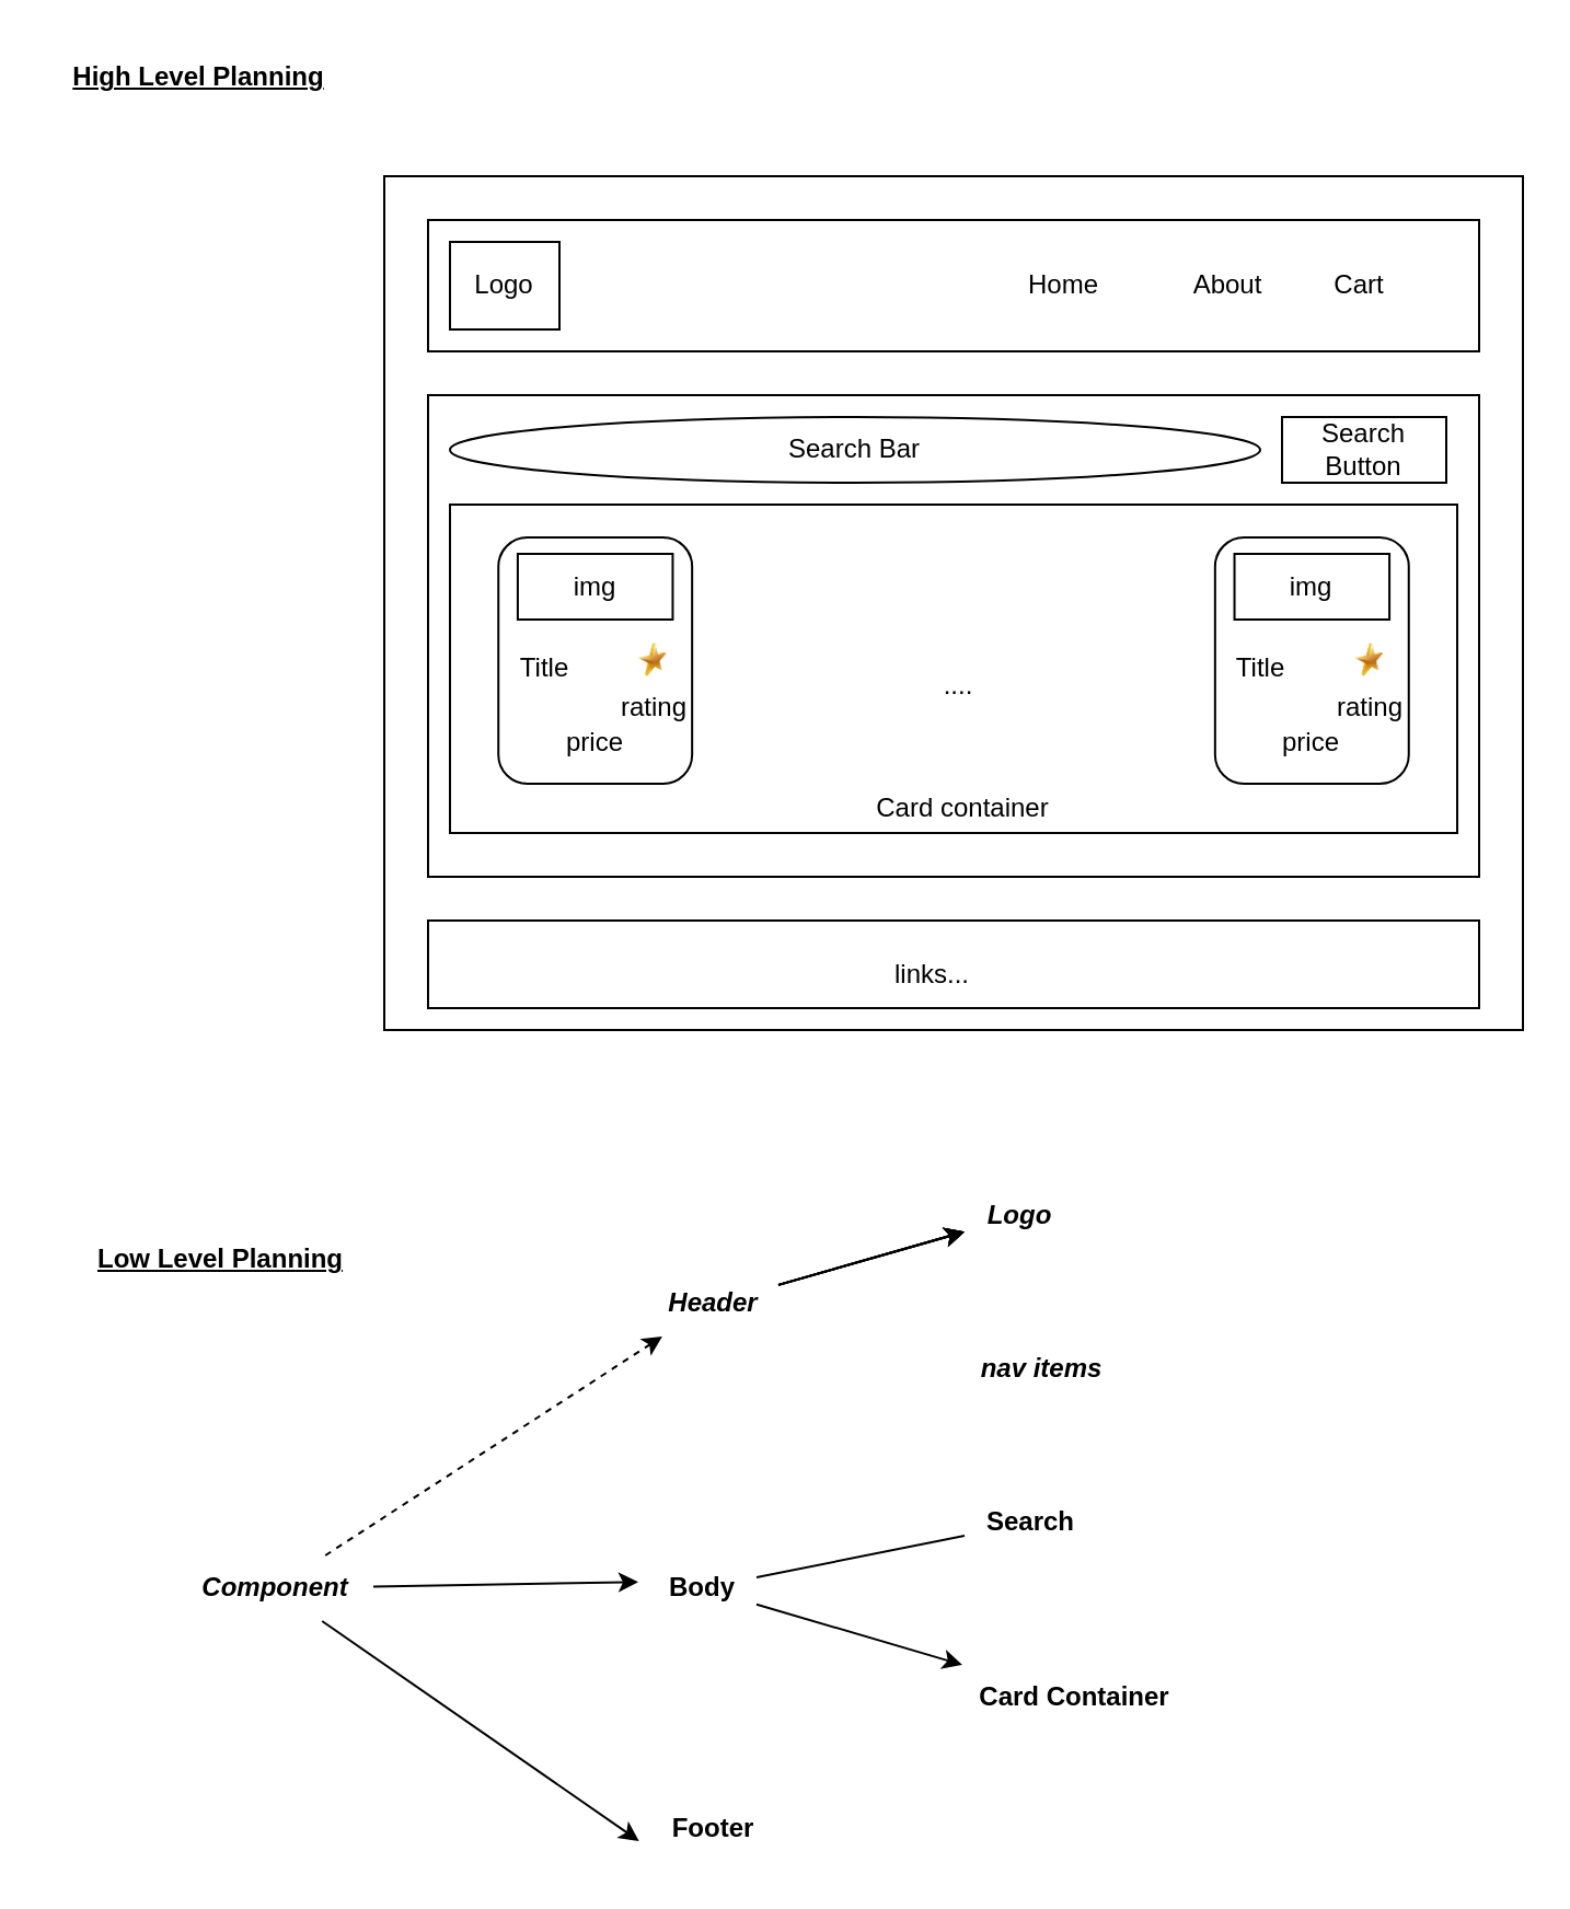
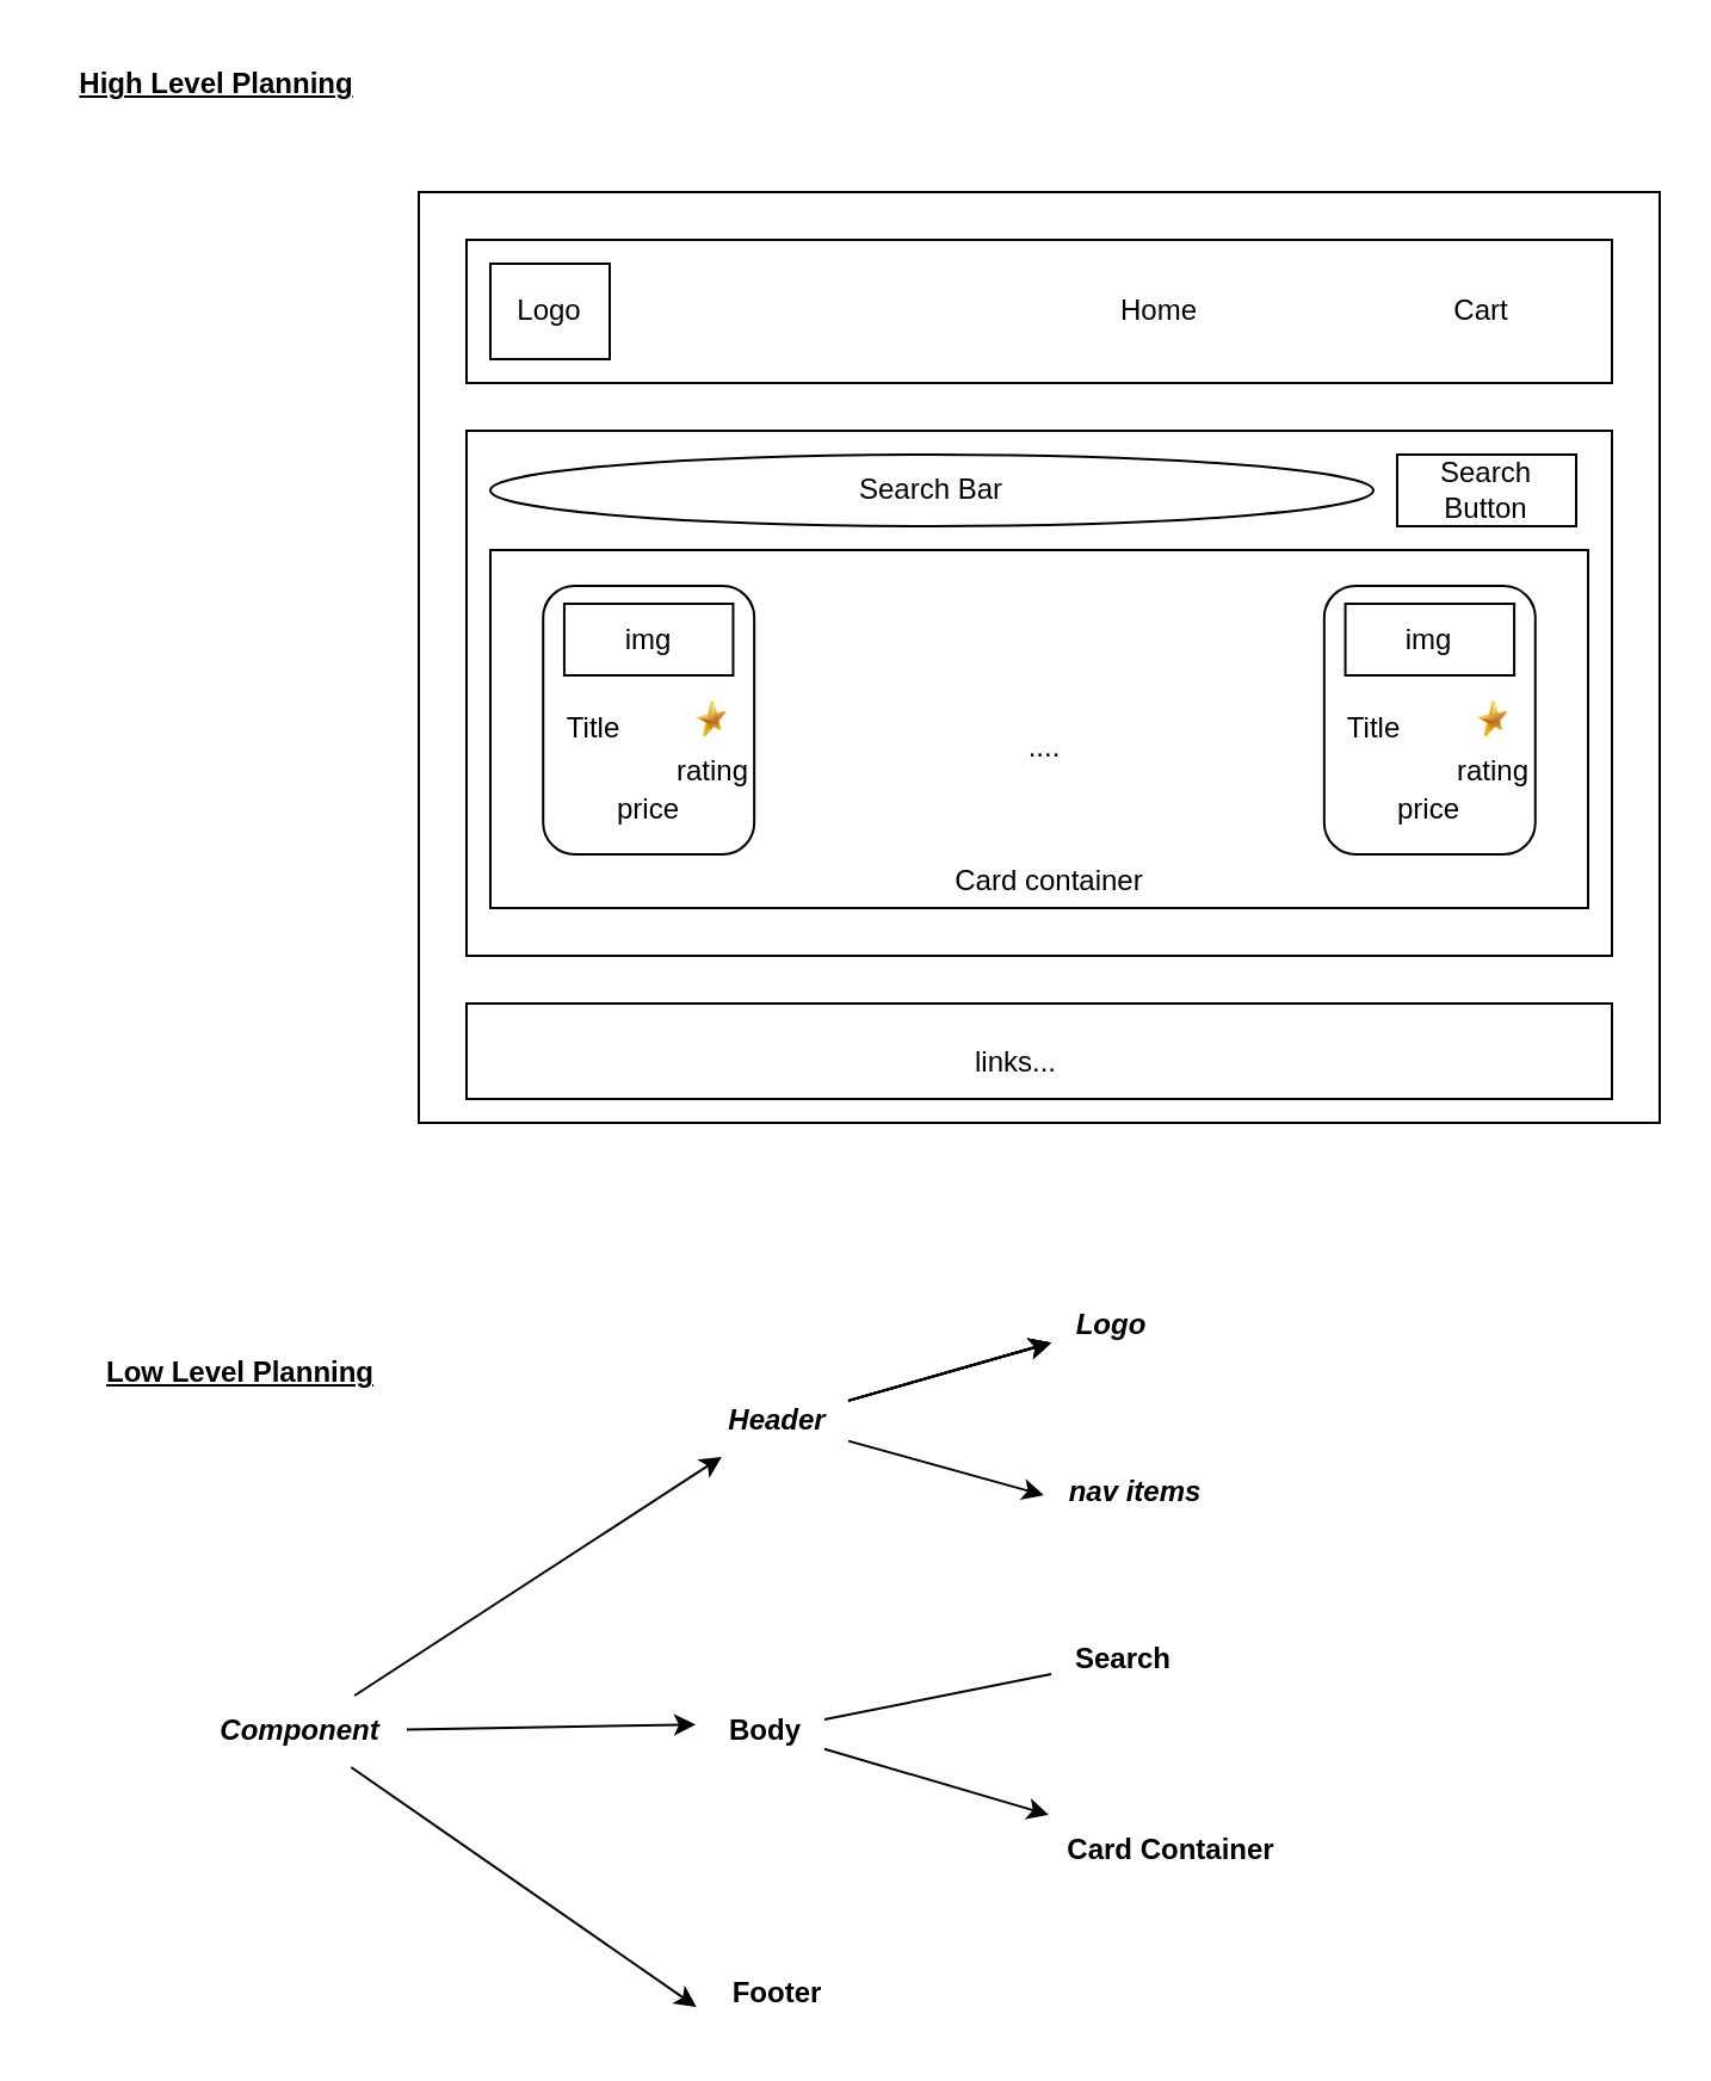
- <mxCell id="7" value="About" style="text;html=1;align=center;verticalAlign=middle;resizable=0;points=[];autosize=1;strokeColor=none;fillColor=none;" vertex="1" parent="2"><mxGeometry x="360" y="35" width="50" height="30" as="geometry" /></mxCell>
+ <mxCell id="40" style="edgeStyle=none;html=1;entryX=0.024;entryY=0.534;entryDx=0;entryDy=0;entryPerimeter=0;" edge="1" parent="1" source="41" target="47"><mxGeometry relative="1" as="geometry" /></mxCell>
- <mxCell id="33" style="edgeStyle=none;html=1;dashed=1;" edge="1" parent="1" source="35" target="41"><mxGeometry relative="1" as="geometry" /></mxCell>
+ <mxCell id="33" style="edgeStyle=none;html=1;" edge="1" parent="1" source="35" target="41"><mxGeometry relative="1" as="geometry" /></mxCell>
